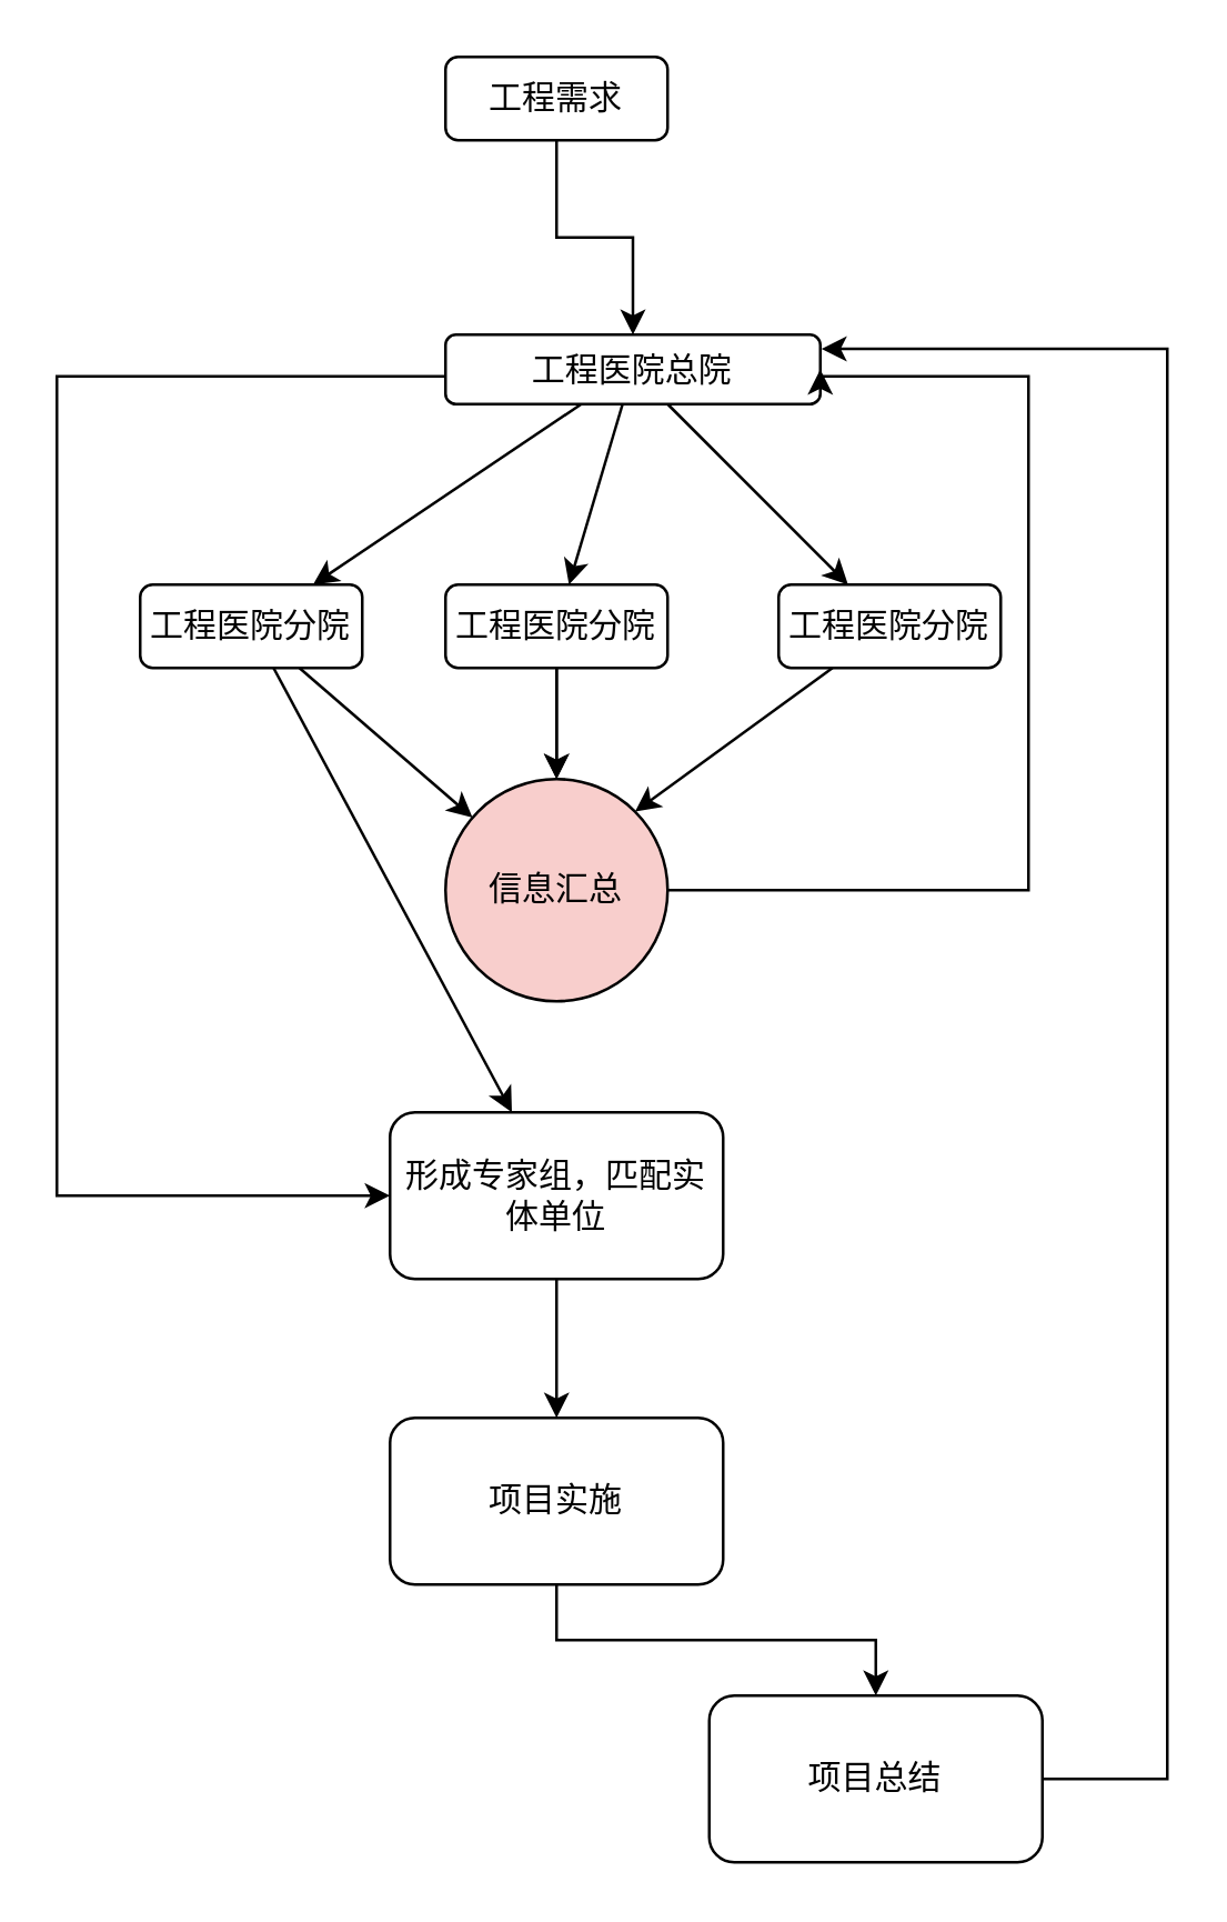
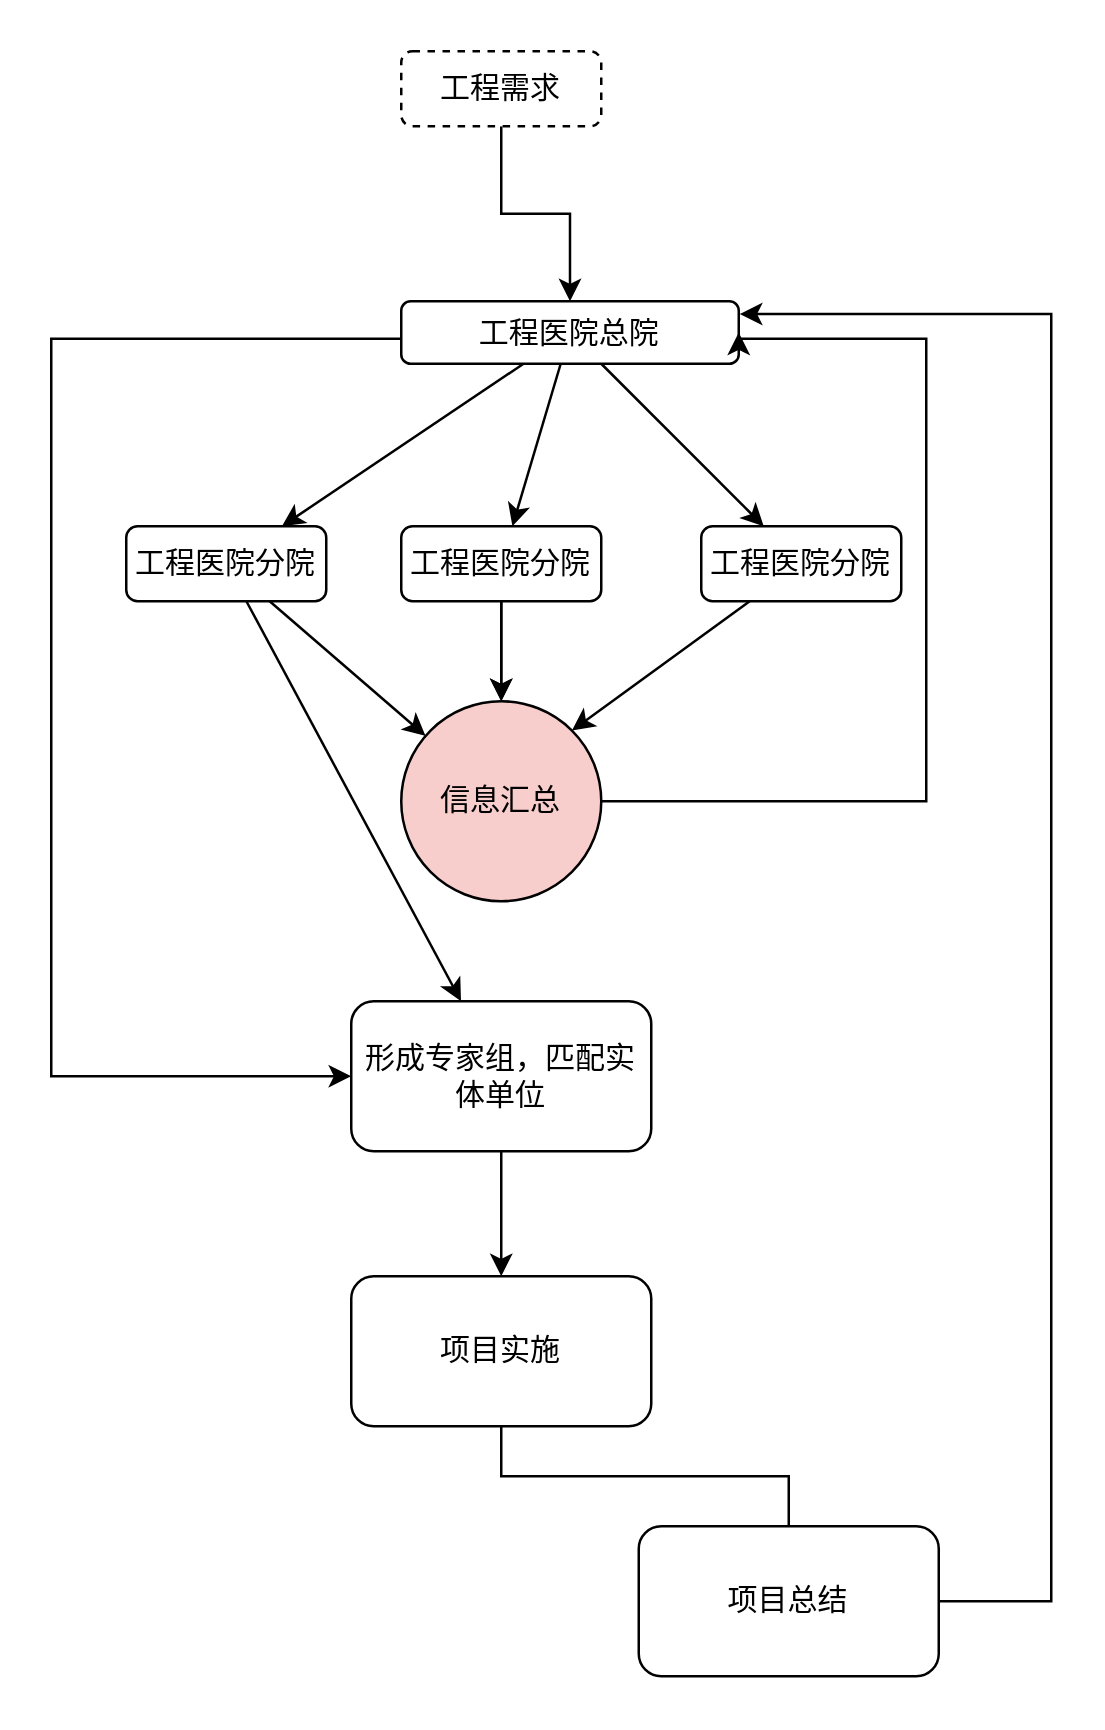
- <mxCell id="3" value="工程需求" style="rounded=1;whiteSpace=wrap;html=1;" vertex="1" parent="1"><mxGeometry x="160" y="20" width="80" height="30" as="geometry" /></mxCell>
+ <mxCell id="3" value="工程需求" style="rounded=1;whiteSpace=wrap;html=1;dashed=1;" vertex="1" parent="1"><mxGeometry x="160" y="20" width="80" height="30" as="geometry" /></mxCell>
- <mxCell id="21" style="edgeStyle=orthogonalEdgeStyle;rounded=0;orthogonalLoop=1;jettySize=auto;html=1;" edge="1" parent="1" source="22" target="24"><mxGeometry relative="1" as="geometry" /></mxCell>
+ <mxCell id="21" style="edgeStyle=orthogonalEdgeStyle;rounded=0;orthogonalLoop=1;jettySize=auto;html=1;endArrow=none;" edge="1" parent="1" source="22" target="24"><mxGeometry relative="1" as="geometry" /></mxCell>
